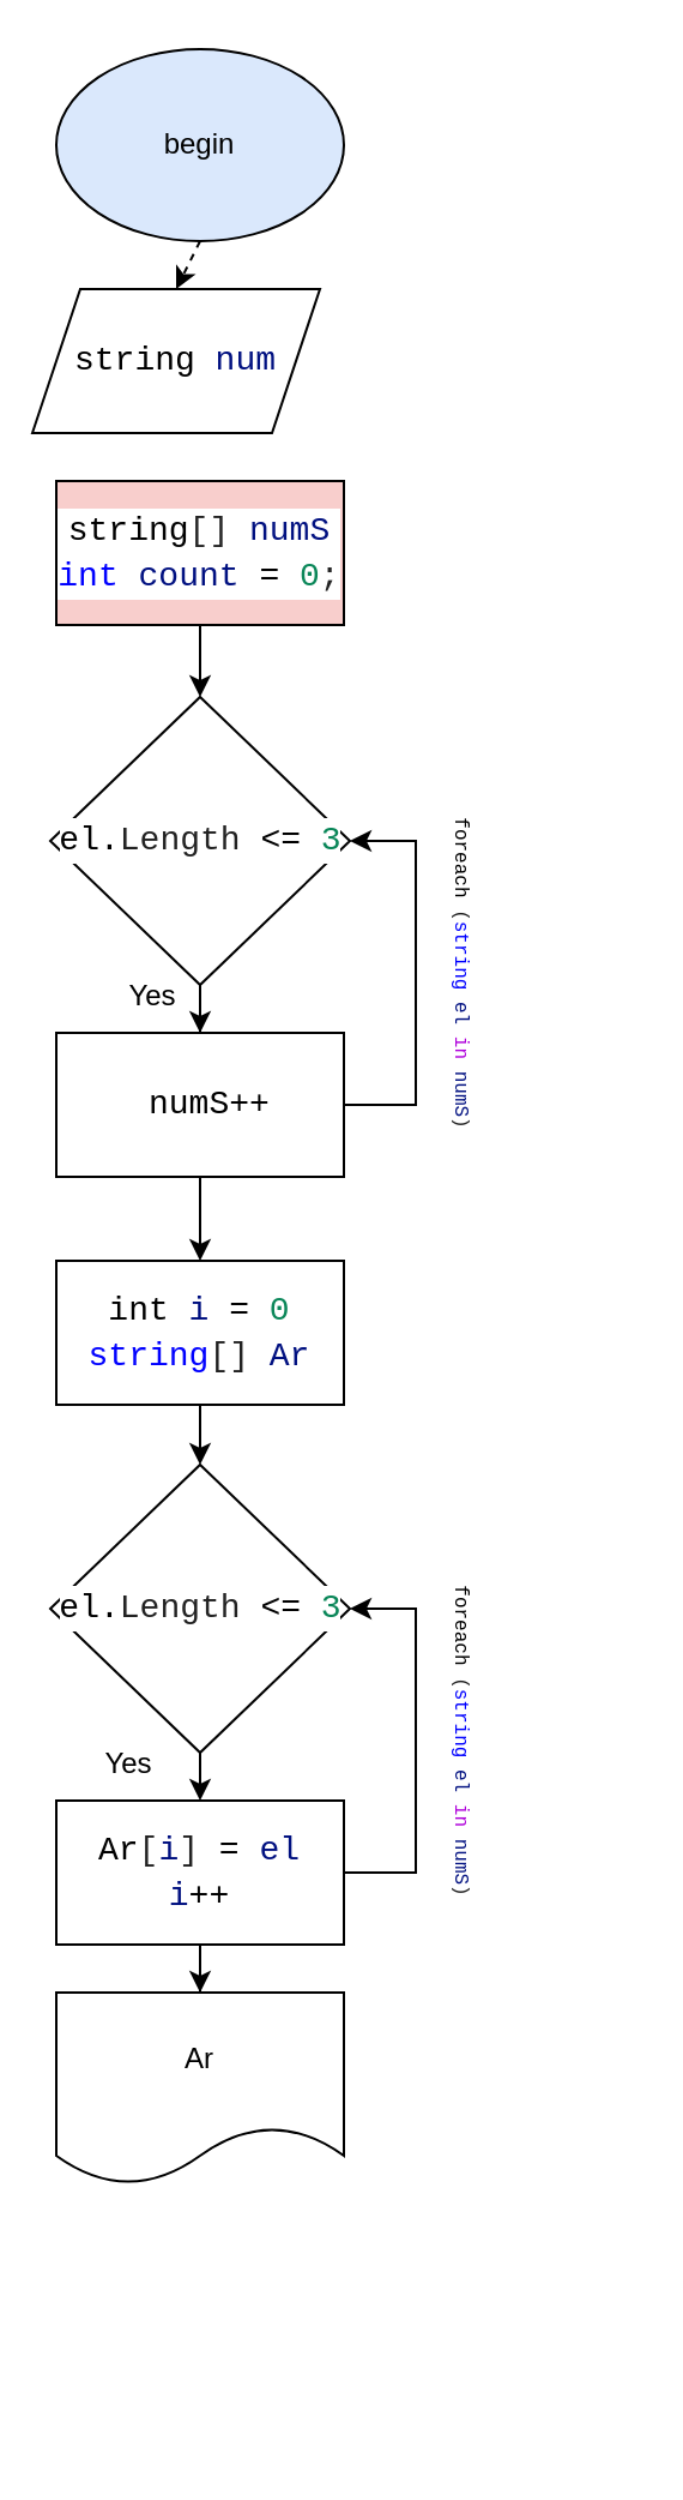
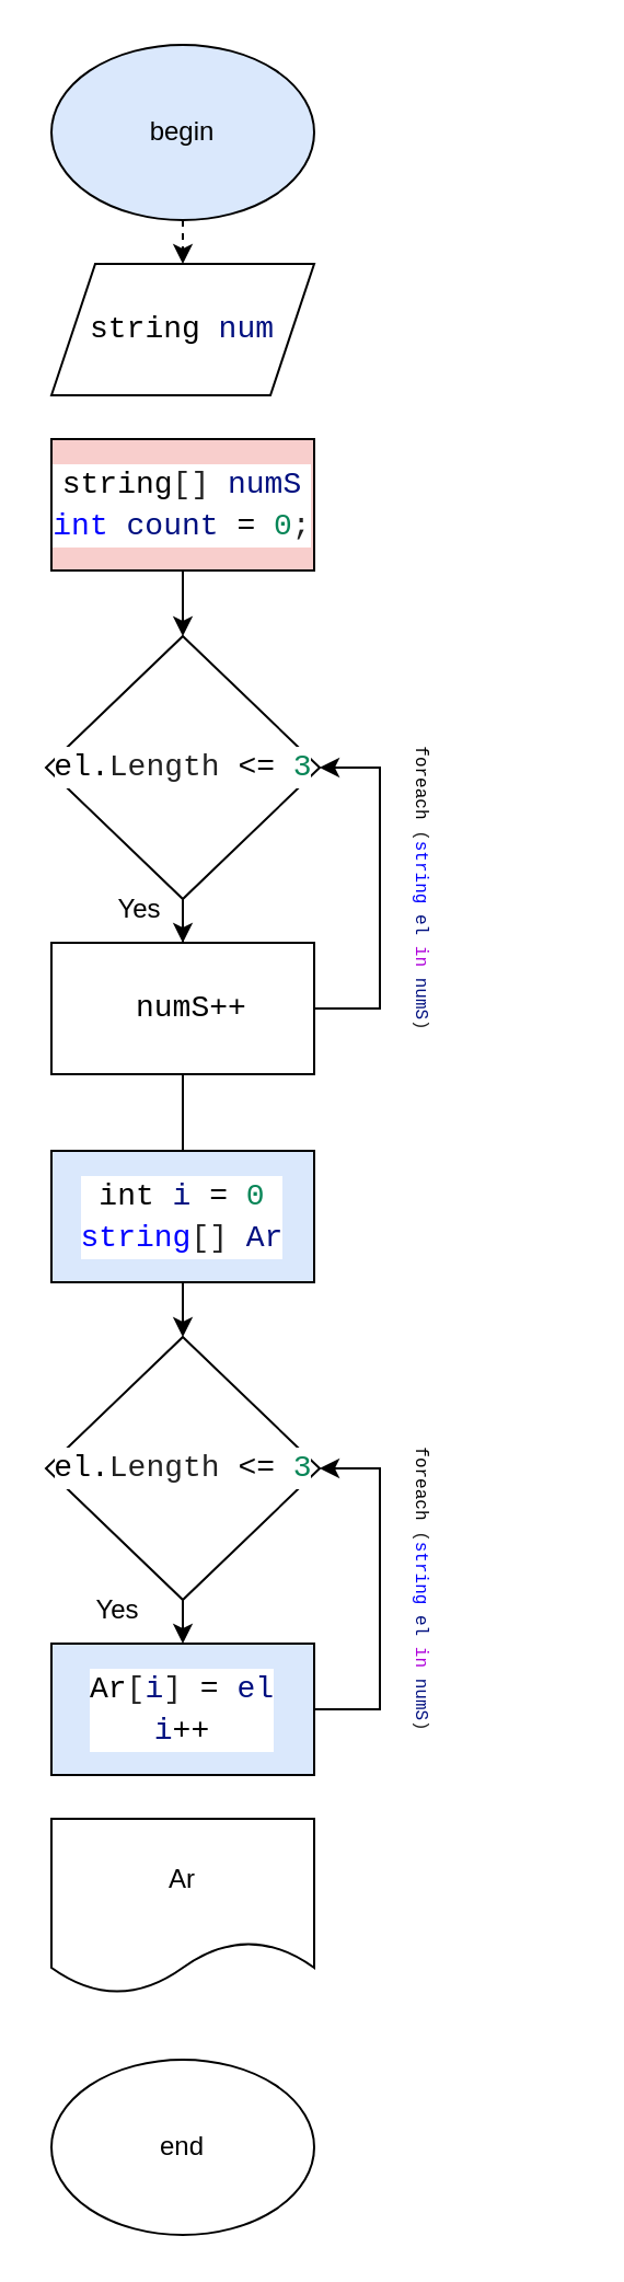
- <mxCell id="3" value="&lt;div style=&quot;background-color: rgb(255, 255, 255); font-family: Consolas, &amp;quot;Courier New&amp;quot;, monospace; font-size: 14px; line-height: 19px;&quot;&gt;&lt;div style=&quot;line-height: 19px;&quot;&gt;string &lt;span style=&quot;color: #001080;&quot;&gt;num&lt;/span&gt; &lt;/div&gt;&lt;/div&gt;" style="shape=parallelogram;perimeter=parallelogramPerimeter;whiteSpace=wrap;html=1;fixedSize=1;" parent="1" vertex="1"><mxGeometry x="13" y="120" width="120" height="60" as="geometry" /></mxCell>
+ <mxCell id="3" value="&lt;div style=&quot;background-color: rgb(255, 255, 255); font-family: Consolas, &amp;quot;Courier New&amp;quot;, monospace; font-size: 14px; line-height: 19px;&quot;&gt;&lt;div style=&quot;line-height: 19px;&quot;&gt;string &lt;span style=&quot;color: #001080;&quot;&gt;num&lt;/span&gt; &lt;/div&gt;&lt;/div&gt;" style="shape=parallelogram;perimeter=parallelogramPerimeter;whiteSpace=wrap;html=1;fixedSize=1;" parent="1" vertex="1"><mxGeometry x="23" y="120" width="120" height="60" as="geometry" /></mxCell>
- <mxCell id="9" style="edgeStyle=orthogonalEdgeStyle;rounded=0;orthogonalLoop=1;jettySize=auto;html=1;exitX=0.5;exitY=1;exitDx=0;exitDy=0;entryX=0.5;entryY=0;entryDx=0;entryDy=0;" parent="1" source="10" target="11" edge="1"><mxGeometry relative="1" as="geometry" /></mxCell>
+ <mxCell id="9" style="edgeStyle=orthogonalEdgeStyle;rounded=0;orthogonalLoop=1;jettySize=auto;html=1;exitX=0.5;exitY=1;exitDx=0;exitDy=0;entryX=0.5;entryY=0;entryDx=0;entryDy=0;endArrow=none;" parent="1" source="10" target="11" edge="1"><mxGeometry relative="1" as="geometry" /></mxCell>
- <mxCell id="11" value="&lt;div style=&quot;background-color: rgb(255, 255, 255); font-family: Consolas, &amp;quot;Courier New&amp;quot;, monospace; font-size: 14px; line-height: 19px;&quot;&gt;&lt;div&gt;int &lt;span style=&quot;color: #001080;&quot;&gt;i&lt;/span&gt; = &lt;span style=&quot;color: #098658;&quot;&gt;0&lt;/span&gt;&lt;/div&gt;&lt;div&gt;&lt;span style=&quot;color: #0000ff;&quot;&gt;string&lt;/span&gt;&lt;span style=&quot;color: #222222;&quot;&gt;[&lt;/span&gt;&lt;span style=&quot;color: #222222;&quot;&gt;]&lt;/span&gt; &lt;span style=&quot;color: #001080;&quot;&gt;Ar&lt;/span&gt;&lt;/div&gt;&lt;/div&gt;" style="rounded=0;whiteSpace=wrap;html=1;" parent="1" vertex="1"><mxGeometry x="23" y="525" width="120" height="60" as="geometry" /></mxCell>
+ <mxCell id="11" value="&lt;div style=&quot;background-color: rgb(255, 255, 255); font-family: Consolas, &amp;quot;Courier New&amp;quot;, monospace; font-size: 14px; line-height: 19px;&quot;&gt;&lt;div&gt;int &lt;span style=&quot;color: #001080;&quot;&gt;i&lt;/span&gt; = &lt;span style=&quot;color: #098658;&quot;&gt;0&lt;/span&gt;&lt;/div&gt;&lt;div&gt;&lt;span style=&quot;color: #0000ff;&quot;&gt;string&lt;/span&gt;&lt;span style=&quot;color: #222222;&quot;&gt;[&lt;/span&gt;&lt;span style=&quot;color: #222222;&quot;&gt;]&lt;/span&gt; &lt;span style=&quot;color: #001080;&quot;&gt;Ar&lt;/span&gt;&lt;/div&gt;&lt;/div&gt;" style="rounded=0;whiteSpace=wrap;html=1;fillColor=#dae8fc;" parent="1" vertex="1"><mxGeometry x="23" y="525" width="120" height="60" as="geometry" /></mxCell>
- <mxCell id="16" value="&lt;div style=&quot;background-color: rgb(255, 255, 255); font-family: Consolas, &amp;quot;Courier New&amp;quot;, monospace; font-size: 14px; line-height: 19px;&quot;&gt;&lt;div&gt;Ar&lt;span style=&quot;color: #222222;&quot;&gt;[&lt;/span&gt;&lt;span style=&quot;color: #001080;&quot;&gt;i&lt;/span&gt;&lt;span style=&quot;color: #222222;&quot;&gt;]&lt;/span&gt; = &lt;span style=&quot;color: #001080;&quot;&gt;el&lt;/span&gt;&lt;/div&gt;&lt;div&gt;&lt;span style=&quot;color: rgb(0, 16, 128);&quot;&gt;i&lt;/span&gt;++&lt;/div&gt;&lt;/div&gt;" style="rounded=0;whiteSpace=wrap;html=1;" parent="1" vertex="1"><mxGeometry x="23" y="750" width="120" height="60" as="geometry" /></mxCell>
+ <mxCell id="16" value="&lt;div style=&quot;background-color: rgb(255, 255, 255); font-family: Consolas, &amp;quot;Courier New&amp;quot;, monospace; font-size: 14px; line-height: 19px;&quot;&gt;&lt;div&gt;Ar&lt;span style=&quot;color: #222222;&quot;&gt;[&lt;/span&gt;&lt;span style=&quot;color: #001080;&quot;&gt;i&lt;/span&gt;&lt;span style=&quot;color: #222222;&quot;&gt;]&lt;/span&gt; = &lt;span style=&quot;color: #001080;&quot;&gt;el&lt;/span&gt;&lt;/div&gt;&lt;div&gt;&lt;span style=&quot;color: rgb(0, 16, 128);&quot;&gt;i&lt;/span&gt;++&lt;/div&gt;&lt;/div&gt;" style="rounded=0;whiteSpace=wrap;html=1;fillColor=#dae8fc;" parent="1" vertex="1"><mxGeometry x="23" y="750" width="120" height="60" as="geometry" /></mxCell>
- <mxCell id="15" style="edgeStyle=orthogonalEdgeStyle;rounded=0;orthogonalLoop=1;jettySize=auto;html=1;exitX=0.5;exitY=1;exitDx=0;exitDy=0;" parent="1" source="16" target="17" edge="1"><mxGeometry relative="1" as="geometry" /></mxCell>
+ <mxCell id="18" value="end" style="ellipse;whiteSpace=wrap;html=1;" parent="1" vertex="1"><mxGeometry x="23" y="940" width="120" height="80" as="geometry" /></mxCell>
